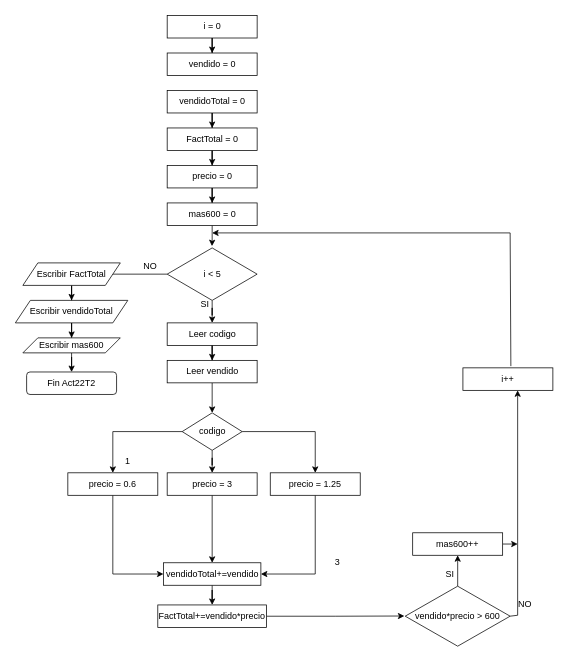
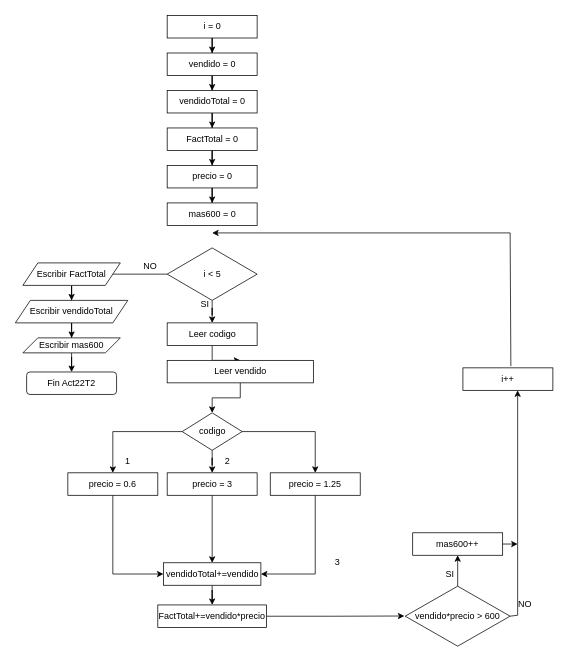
+ <mxCell id="4" style="edgeStyle=orthogonalEdgeStyle;rounded=0;orthogonalLoop=1;jettySize=auto;html=1;entryX=0.5;entryY=0;entryDx=0;entryDy=0;" edge="1" parent="1" source="5" target="7"><mxGeometry relative="1" as="geometry" /></mxCell>
- <mxCell id="12" style="edgeStyle=orthogonalEdgeStyle;rounded=0;orthogonalLoop=1;jettySize=auto;html=1;entryX=0.498;entryY=-0.034;entryDx=0;entryDy=0;entryPerimeter=0;" edge="1" parent="1" source="13" target="16"><mxGeometry relative="1" as="geometry" /></mxCell>
- <mxCell id="20" value="Leer vendido" style="rounded=0;whiteSpace=wrap;html=1;" vertex="1" parent="1"><mxGeometry x="222.5" y="480" width="120" height="30" as="geometry" /></mxCell>
+ <mxCell id="20" value="Leer vendido" style="rounded=0;whiteSpace=wrap;html=1;" vertex="1" parent="1"><mxGeometry x="222.5" y="480" width="195" height="30" as="geometry" /></mxCell>
+ <mxCell id="54" value="2" style="text;html=1;strokeColor=none;fillColor=none;align=center;verticalAlign=middle;whiteSpace=wrap;rounded=0;" vertex="1" parent="1"><mxGeometry x="272.5" y="600" width="60" height="30" as="geometry" /></mxCell>
